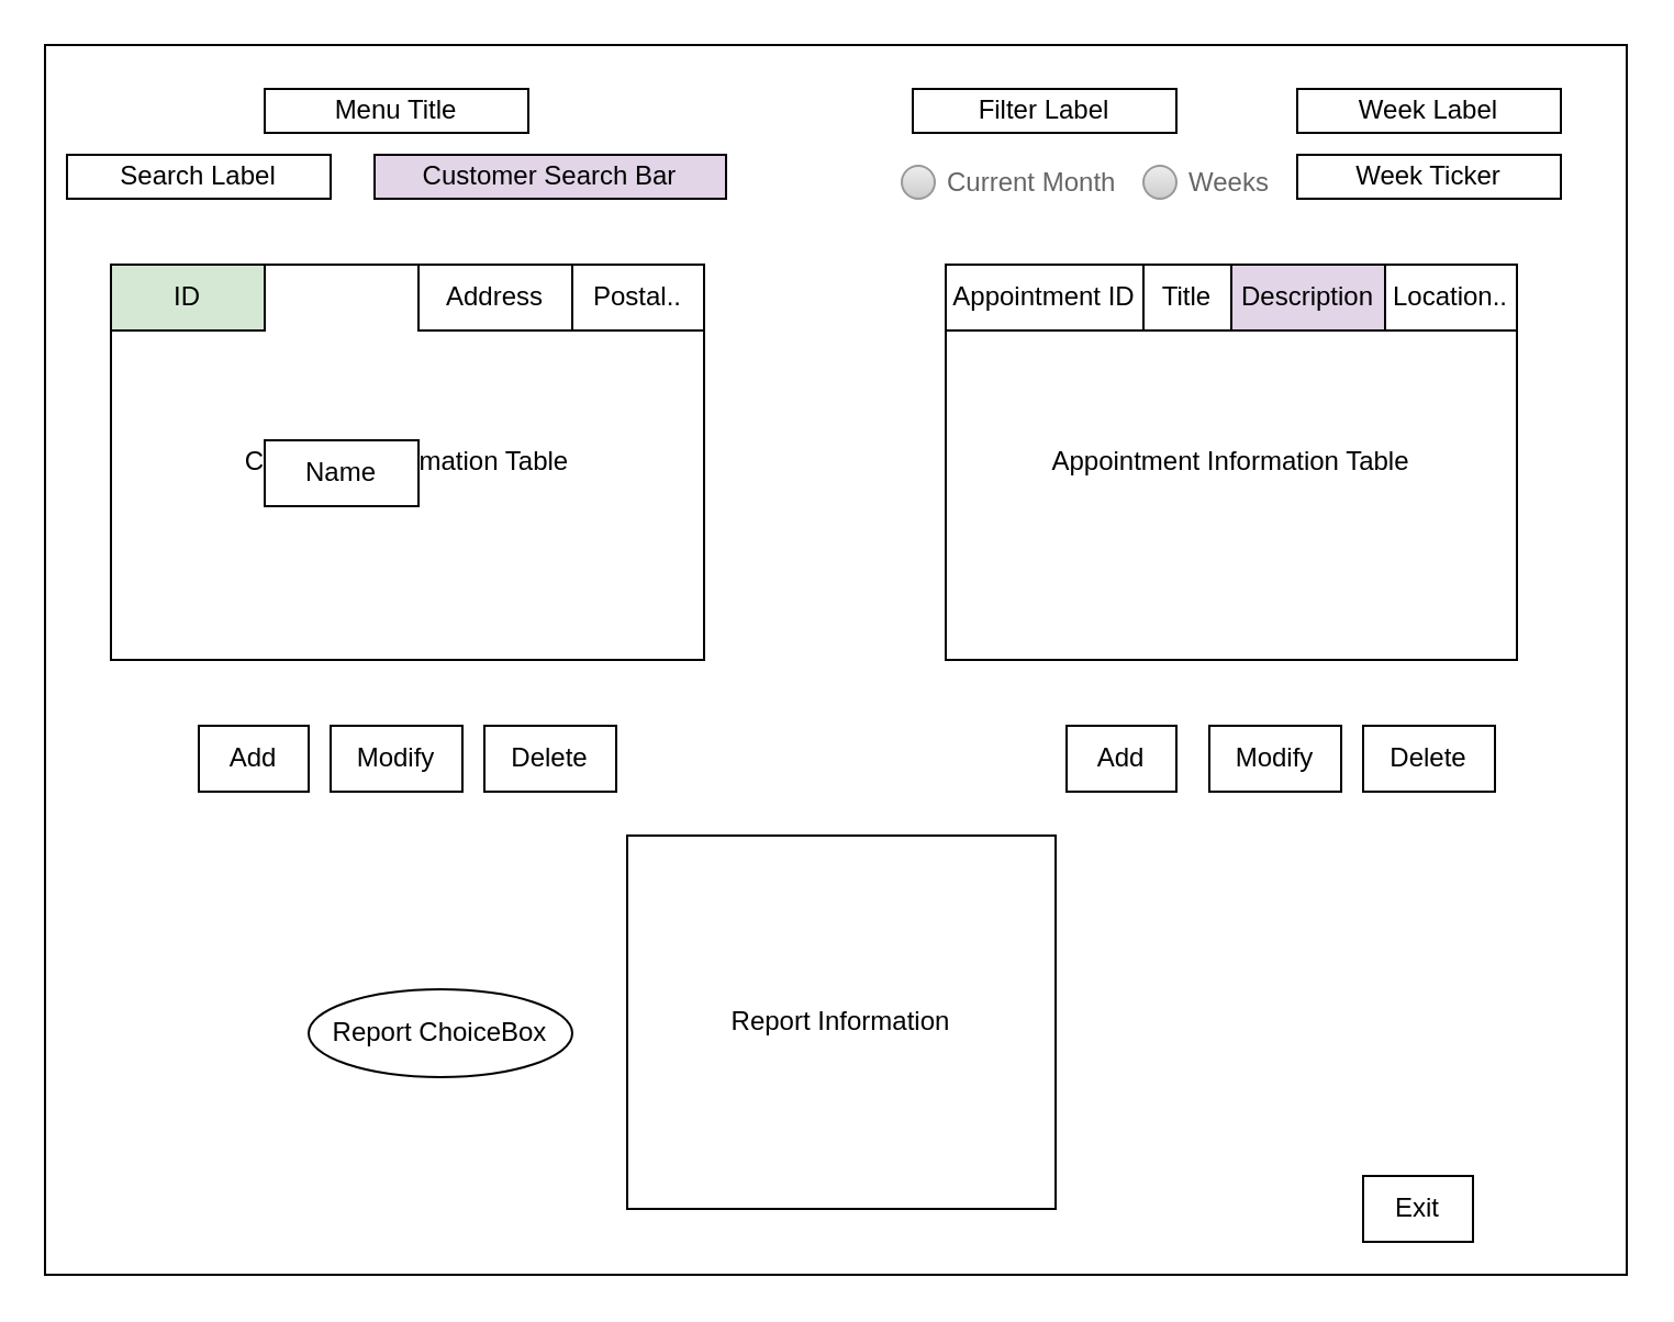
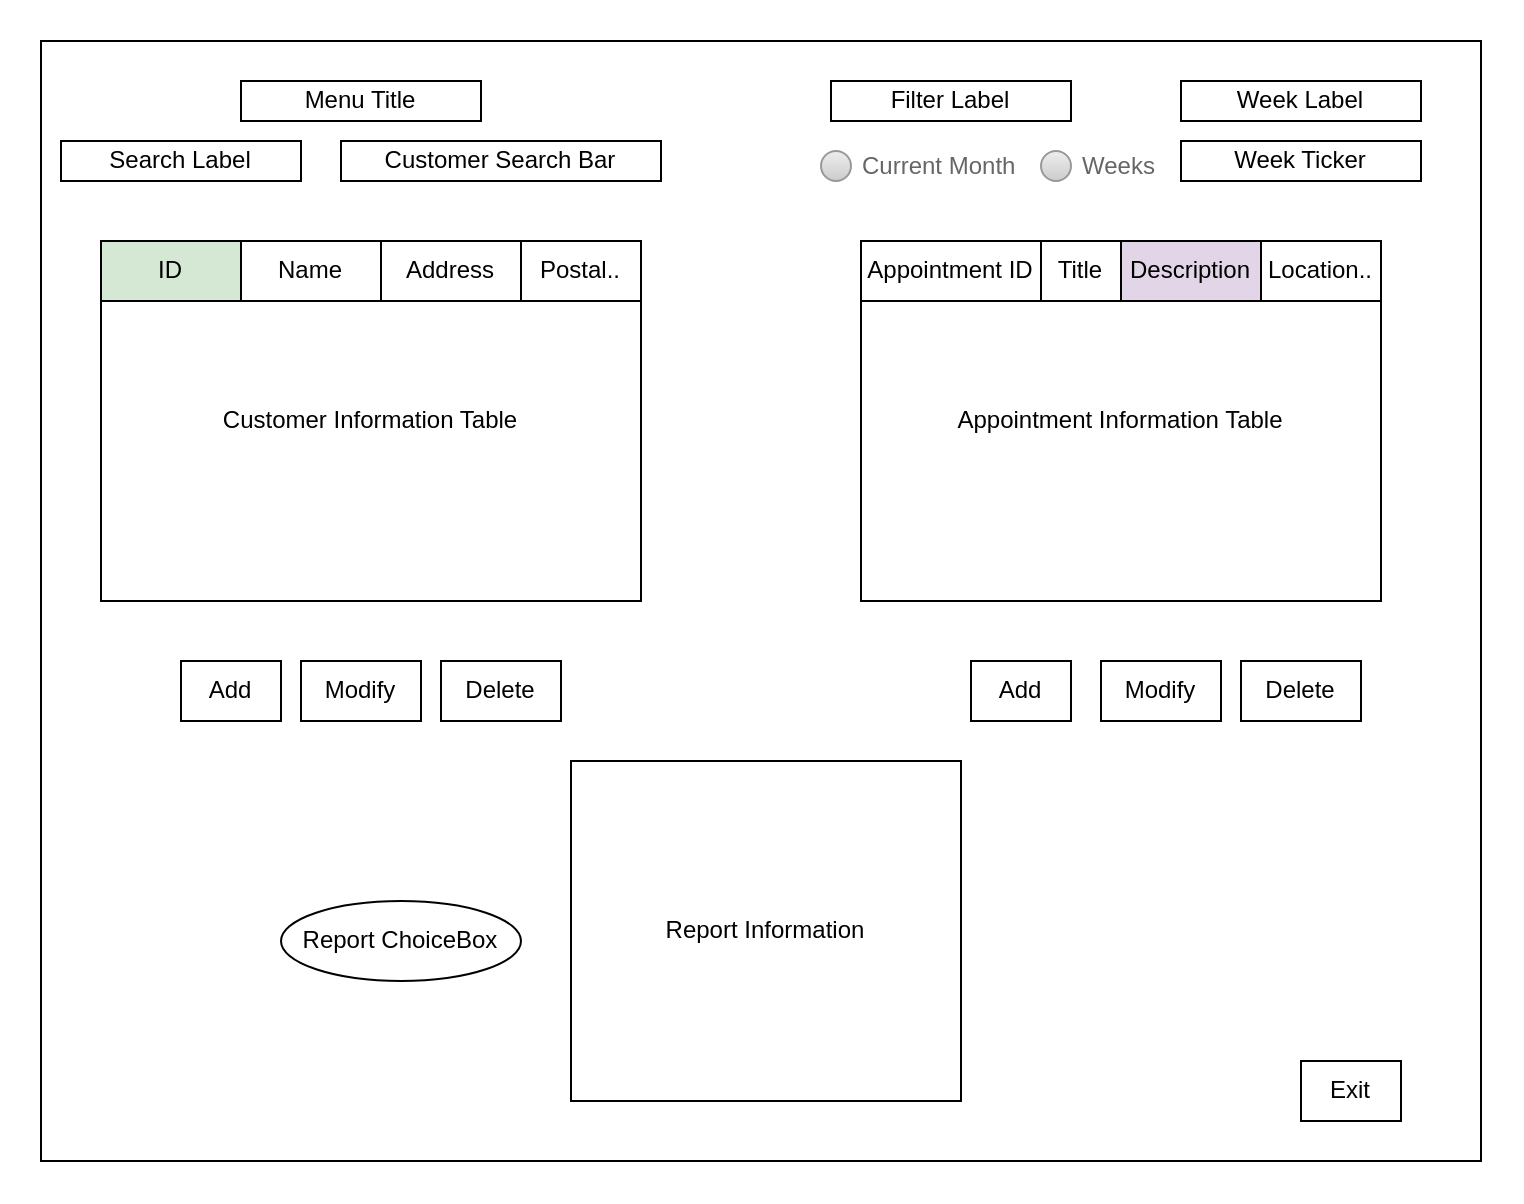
- <mxCell id="3" value="Customer Search Bar" style="rounded=0;whiteSpace=wrap;html=1;fillColor=#e1d5e7;" vertex="1" parent="1"><mxGeometry x="170" y="70" width="160" height="20" as="geometry" /></mxCell>
+ <mxCell id="3" value="Customer Search Bar" style="rounded=0;whiteSpace=wrap;html=1;" vertex="1" parent="1"><mxGeometry x="170" y="70" width="160" height="20" as="geometry" /></mxCell>
- <mxCell id="23" value="Name" style="rounded=0;whiteSpace=wrap;html=1;" vertex="1" parent="1"><mxGeometry x="120" y="200" width="70" height="30" as="geometry" /></mxCell>
+ <mxCell id="23" value="Name" style="rounded=0;whiteSpace=wrap;html=1;" vertex="1" parent="1"><mxGeometry x="120" y="120" width="70" height="30" as="geometry" /></mxCell>
- <mxCell id="13" value="Exit" style="rounded=0;whiteSpace=wrap;html=1;" vertex="1" parent="1"><mxGeometry x="620" y="535" width="50" height="30" as="geometry" /></mxCell>
+ <mxCell id="13" value="Exit" style="rounded=0;whiteSpace=wrap;html=1;" vertex="1" parent="1"><mxGeometry x="650" y="530" width="50" height="30" as="geometry" /></mxCell>
